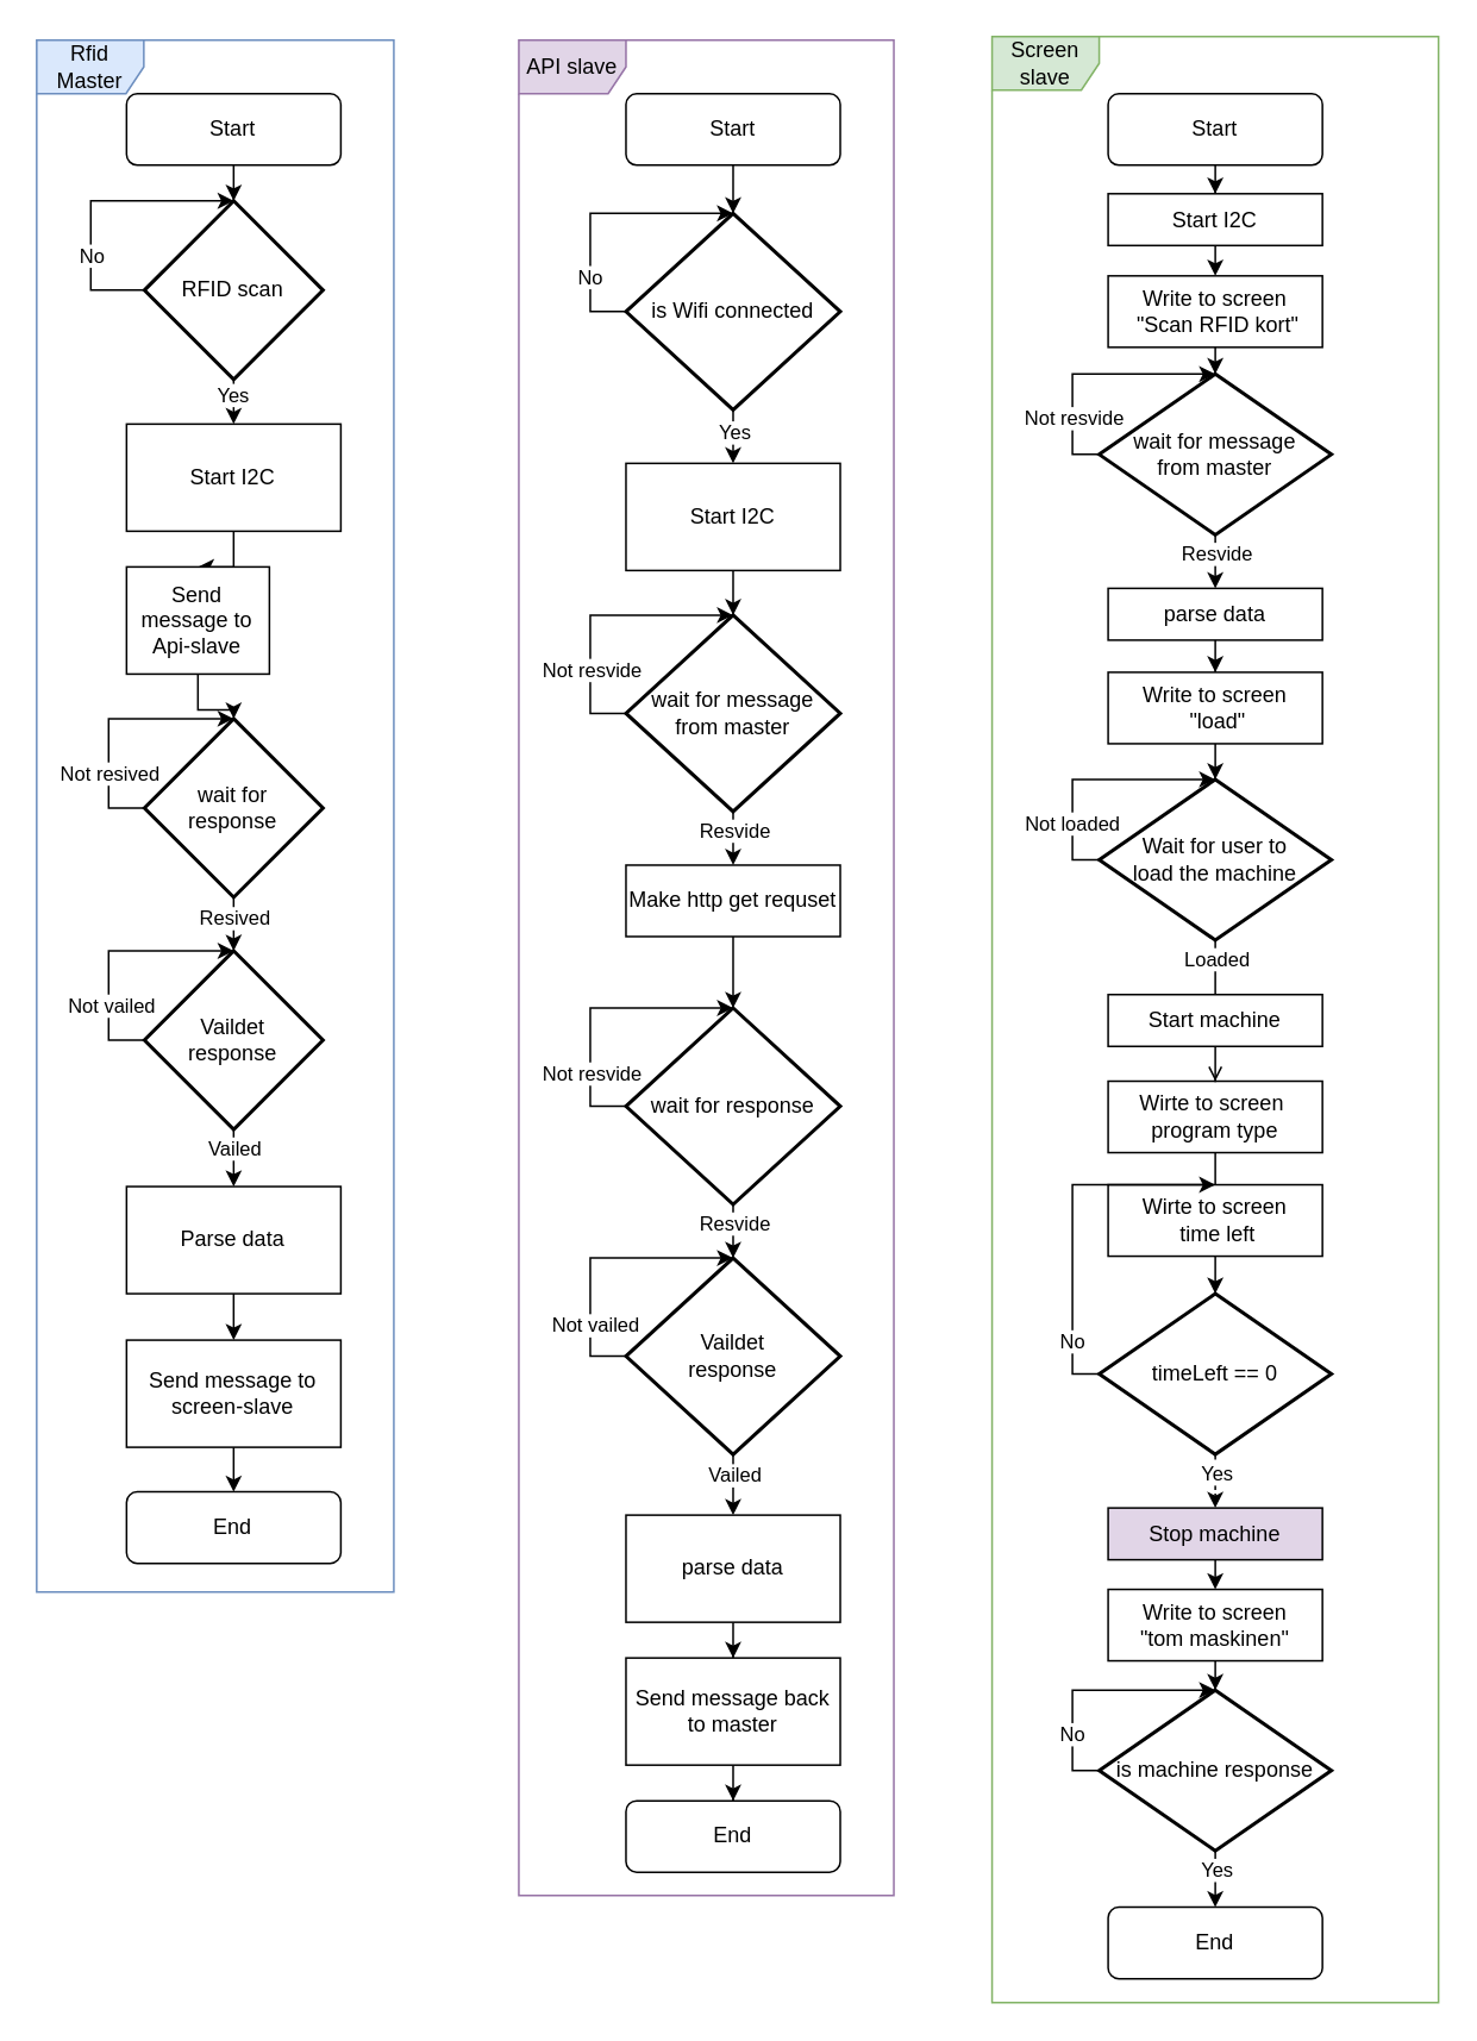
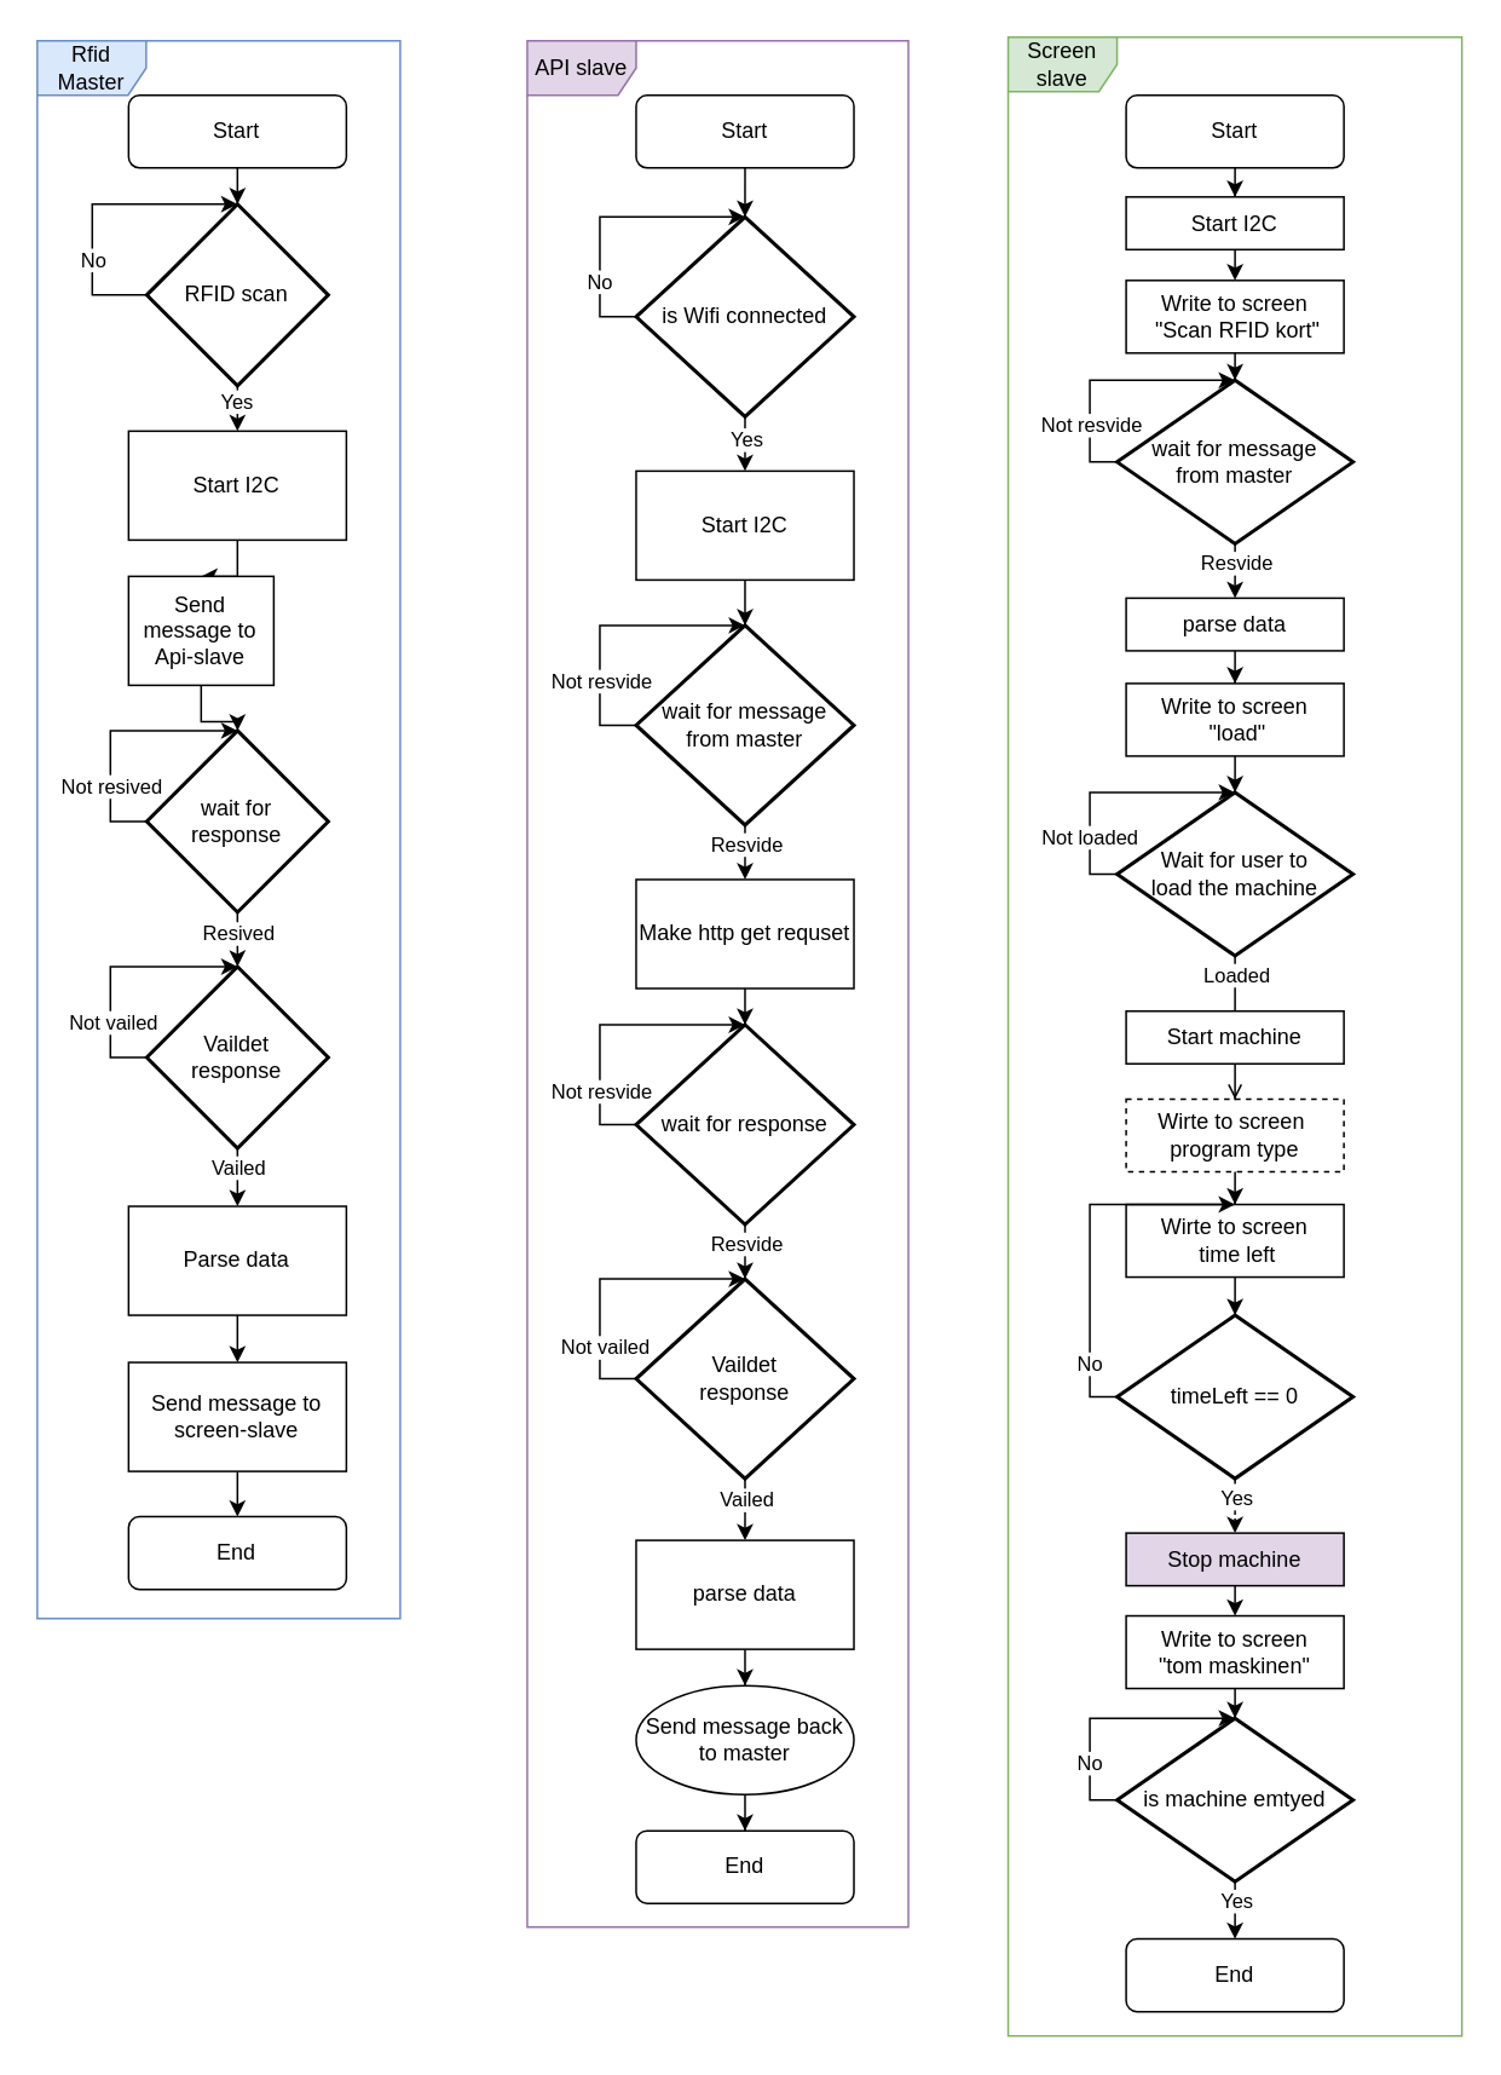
- <mxCell id="80" value="Make http get requset" style="rounded=0;whiteSpace=wrap;html=1;" parent="1" vertex="1"><mxGeometry x="350" y="484" width="120" height="40" as="geometry" /></mxCell>
+ <mxCell id="80" value="Make http get requset" style="rounded=0;whiteSpace=wrap;html=1;" parent="1" vertex="1"><mxGeometry x="350" y="484" width="120" height="60" as="geometry" /></mxCell>
- <mxCell id="65" value="Wirte to screen&amp;nbsp; program type" style="rounded=0;whiteSpace=wrap;html=1;" parent="1" vertex="1"><mxGeometry x="620" y="605" width="120" height="40" as="geometry" /></mxCell>
+ <mxCell id="65" value="Wirte to screen&amp;nbsp; program type" style="rounded=0;whiteSpace=wrap;html=1;dashed=1;" parent="1" vertex="1"><mxGeometry x="620" y="605" width="120" height="40" as="geometry" /></mxCell>
- <mxCell id="64" style="edgeStyle=orthogonalEdgeStyle;rounded=0;orthogonalLoop=1;jettySize=auto;html=1;entryX=0.5;entryY=0;entryDx=0;entryDy=0;startArrow=none;startFill=0;endArrow=none;endFill=1;" parent="1" source="65" target="67" edge="1"><mxGeometry relative="1" as="geometry" /></mxCell>
+ <mxCell id="64" style="edgeStyle=orthogonalEdgeStyle;rounded=0;orthogonalLoop=1;jettySize=auto;html=1;entryX=0.5;entryY=0;entryDx=0;entryDy=0;startArrow=none;startFill=0;endArrow=classic;endFill=1;" parent="1" source="65" target="67" edge="1"><mxGeometry relative="1" as="geometry" /></mxCell>
- <mxCell id="44" value="Send message back to master" style="rounded=0;whiteSpace=wrap;html=1;" parent="1" vertex="1"><mxGeometry x="350" y="928" width="120" height="60" as="geometry" /></mxCell>
+ <mxCell id="44" value="Send message back to master" style="ellipse;whiteSpace=wrap;html=1;" parent="1" vertex="1"><mxGeometry x="350" y="928" width="120" height="60" as="geometry" /></mxCell>
- <mxCell id="77" value="is machine response" style="strokeWidth=2;html=1;shape=mxgraph.flowchart.decision;whiteSpace=wrap;" parent="1" vertex="1"><mxGeometry x="615" y="946" width="130" height="90" as="geometry" /></mxCell>
+ <mxCell id="77" value="is machine emtyed" style="strokeWidth=2;html=1;shape=mxgraph.flowchart.decision;whiteSpace=wrap;" parent="1" vertex="1"><mxGeometry x="615" y="946" width="130" height="90" as="geometry" /></mxCell>
